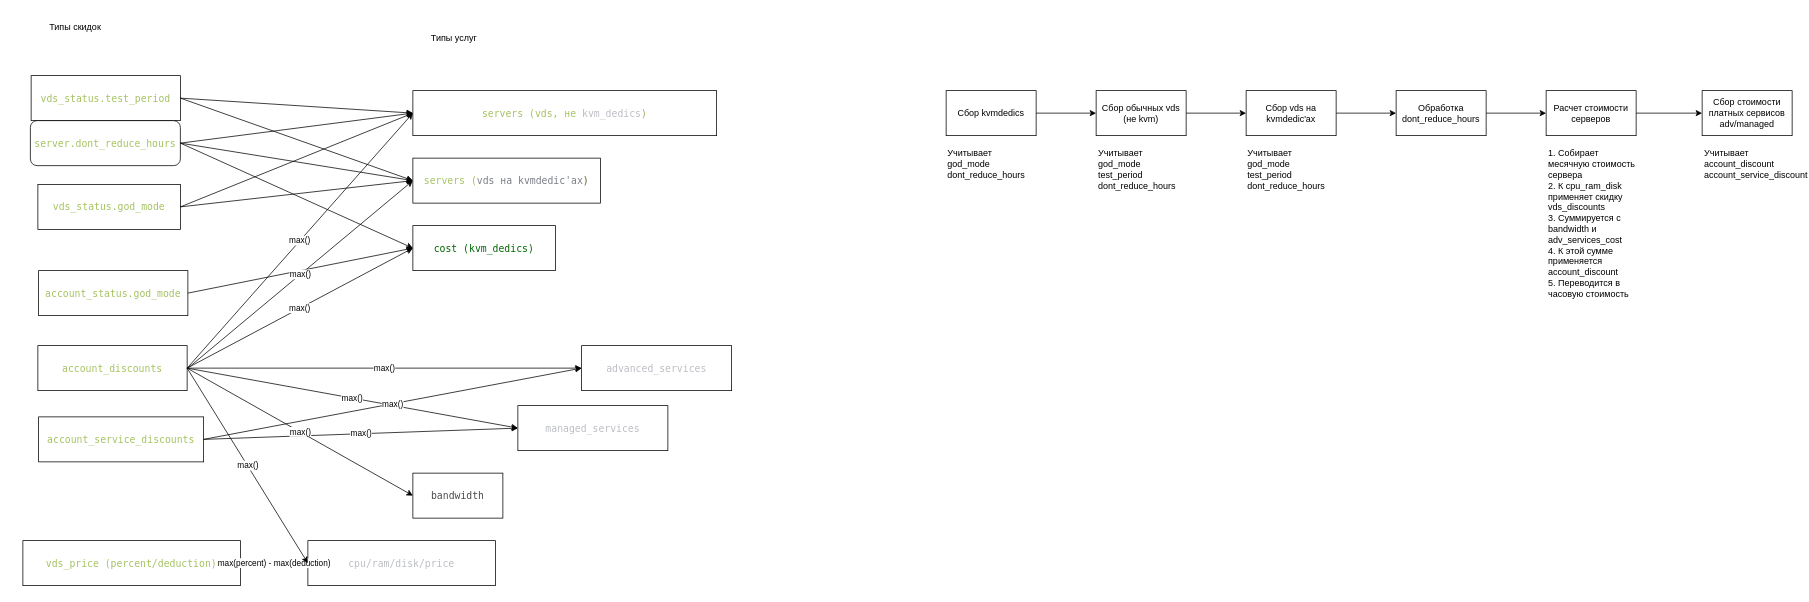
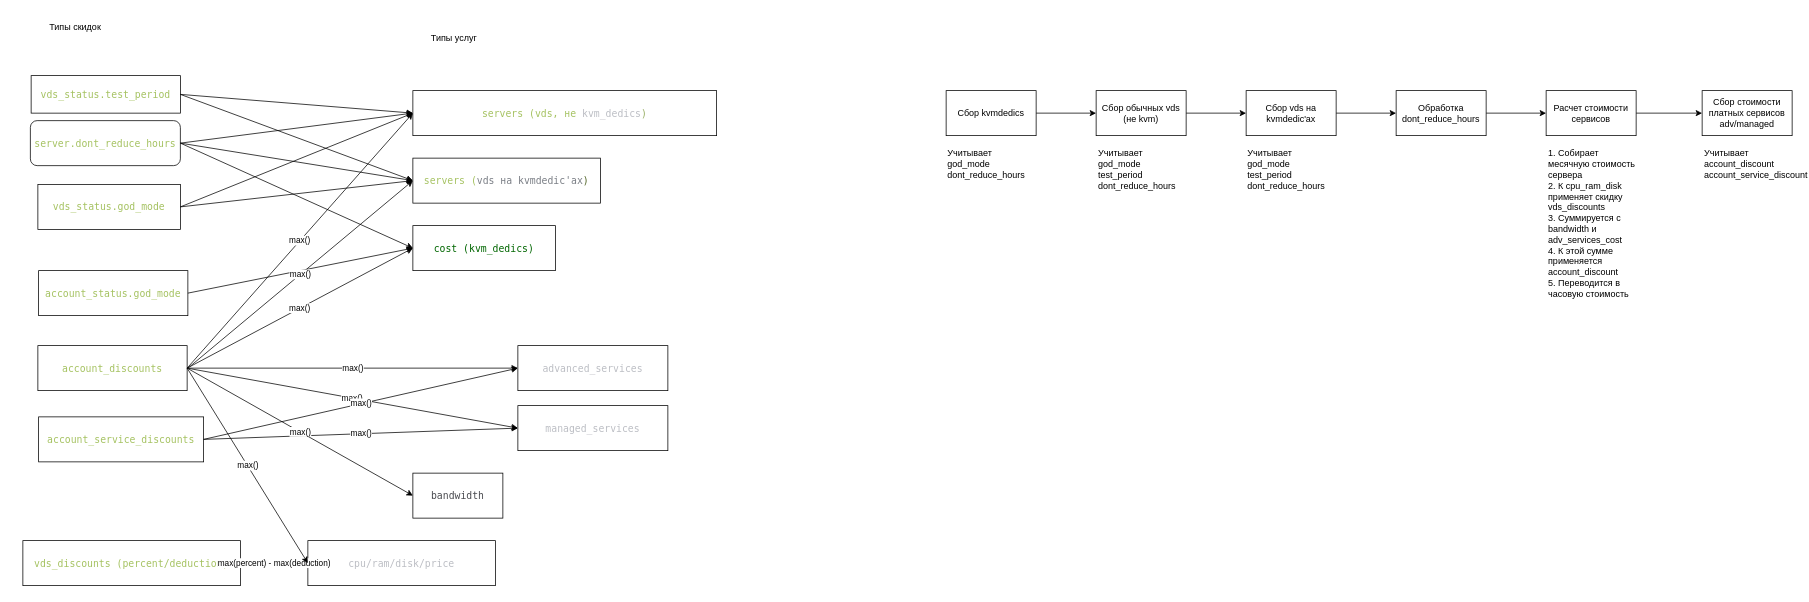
- <mxCell id="4" value="&lt;div style=&quot;font-style: normal; font-variant-caps: normal; font-weight: 400; letter-spacing: normal; text-align: start; text-indent: 0px; text-transform: none; white-space: normal; word-spacing: 0px; -webkit-text-stroke-width: 0px; text-decoration: none; color: rgb(188, 190, 196);&quot;&gt;&lt;pre style=&quot;font-family: &amp;quot;JetBrains Mono&amp;quot;, monospace; font-size: 9.8pt;&quot;&gt;&lt;span style=&quot;color: rgb(165, 194, 97);&quot;&gt;vds_status.test_period&lt;/span&gt;&lt;/pre&gt;&lt;/div&gt;" style="rounded=0;whiteSpace=wrap;html=1;" parent="1" vertex="1"><mxGeometry x="41" y="100" width="199" height="60" as="geometry" /></mxCell>
+ <mxCell id="4" value="&lt;div style=&quot;font-style: normal; font-variant-caps: normal; font-weight: 400; letter-spacing: normal; text-align: start; text-indent: 0px; text-transform: none; white-space: normal; word-spacing: 0px; -webkit-text-stroke-width: 0px; text-decoration: none; color: rgb(188, 190, 196);&quot;&gt;&lt;pre style=&quot;font-family: &amp;quot;JetBrains Mono&amp;quot;, monospace; font-size: 9.8pt;&quot;&gt;&lt;span style=&quot;color: rgb(165, 194, 97);&quot;&gt;vds_status.test_period&lt;/span&gt;&lt;/pre&gt;&lt;/div&gt;" style="rounded=0;whiteSpace=wrap;html=1;" parent="1" vertex="1"><mxGeometry x="41" y="100" width="199" height="50" as="geometry" /></mxCell>
- <mxCell id="50" value="Расчет стоимости серверов" style="whiteSpace=wrap;html=1;rounded=0;" vertex="1" parent="1"><mxGeometry x="2061" y="120" width="120" height="60" as="geometry" /></mxCell>
+ <mxCell id="50" value="Расчет стоимости сервисов" style="whiteSpace=wrap;html=1;rounded=0;" vertex="1" parent="1"><mxGeometry x="2061" y="120" width="120" height="60" as="geometry" /></mxCell>
- <mxCell id="23" value="&lt;div style=&quot;text-align: start; color: rgb(188, 190, 196);&quot;&gt;&lt;pre style=&quot;font-family: &amp;quot;JetBrains Mono&amp;quot;, monospace; font-size: 9.8pt;&quot;&gt;&lt;span style=&quot;background-color: light-dark(#ffffff, var(--ge-dark-color, #121212));&quot;&gt;advanced_services&lt;/span&gt;&lt;/pre&gt;&lt;/div&gt;" style="rounded=0;whiteSpace=wrap;html=1;" parent="1" vertex="1"><mxGeometry x="775" y="460" width="200" height="60" as="geometry" /></mxCell>
+ <mxCell id="23" value="&lt;div style=&quot;text-align: start; color: rgb(188, 190, 196);&quot;&gt;&lt;pre style=&quot;font-family: &amp;quot;JetBrains Mono&amp;quot;, monospace; font-size: 9.8pt;&quot;&gt;&lt;span style=&quot;background-color: light-dark(#ffffff, var(--ge-dark-color, #121212));&quot;&gt;advanced_services&lt;/span&gt;&lt;/pre&gt;&lt;/div&gt;" style="rounded=0;whiteSpace=wrap;html=1;" parent="1" vertex="1"><mxGeometry x="690" y="460" width="200" height="60" as="geometry" /></mxCell>
- <mxCell id="31" value="&lt;div style=&quot;font-style: normal; font-variant-caps: normal; font-weight: 400; letter-spacing: normal; text-align: start; text-indent: 0px; text-transform: none; white-space: normal; word-spacing: 0px; -webkit-text-stroke-width: 0px; text-decoration: none; color: rgb(188, 190, 196);&quot;&gt;&lt;pre style=&quot;font-family: &amp;quot;JetBrains Mono&amp;quot;, monospace; font-size: 9.8pt;&quot;&gt;&lt;span style=&quot;color: rgb(165, 194, 97);&quot;&gt;vds_price (percent/deduction)&lt;/span&gt;&lt;/pre&gt;&lt;/div&gt;" style="rounded=0;whiteSpace=wrap;html=1;labelBackgroundColor=none;" parent="1" vertex="1"><mxGeometry x="30" y="720" width="290" height="60" as="geometry" /></mxCell>
+ <mxCell id="31" value="&lt;div style=&quot;font-style: normal; font-variant-caps: normal; font-weight: 400; letter-spacing: normal; text-align: start; text-indent: 0px; text-transform: none; white-space: normal; word-spacing: 0px; -webkit-text-stroke-width: 0px; text-decoration: none; color: rgb(188, 190, 196);&quot;&gt;&lt;pre style=&quot;font-family: &amp;quot;JetBrains Mono&amp;quot;, monospace; font-size: 9.8pt;&quot;&gt;&lt;span style=&quot;color: rgb(165, 194, 97);&quot;&gt;vds_discounts (percent/deduction)&lt;/span&gt;&lt;/pre&gt;&lt;/div&gt;" style="rounded=0;whiteSpace=wrap;html=1;labelBackgroundColor=none;" parent="1" vertex="1"><mxGeometry x="30" y="720" width="290" height="60" as="geometry" /></mxCell>
